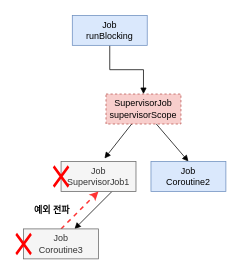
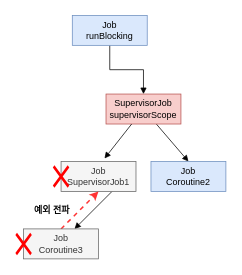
- <mxCell id="3" value="SupervisorJob&lt;div&gt;supervisorScope&lt;/div&gt;" style="rounded=0;whiteSpace=wrap;html=1;fillColor=#f8cecc;strokeColor=#b85450;dashed=1;" vertex="1" parent="1"><mxGeometry x="141" y="125" width="100" height="40" as="geometry" /></mxCell>
+ <mxCell id="3" value="SupervisorJob&lt;div&gt;supervisorScope&lt;/div&gt;" style="rounded=0;whiteSpace=wrap;html=1;fillColor=#f8cecc;strokeColor=#b85450;" vertex="1" parent="1"><mxGeometry x="141" y="125" width="100" height="40" as="geometry" /></mxCell>
